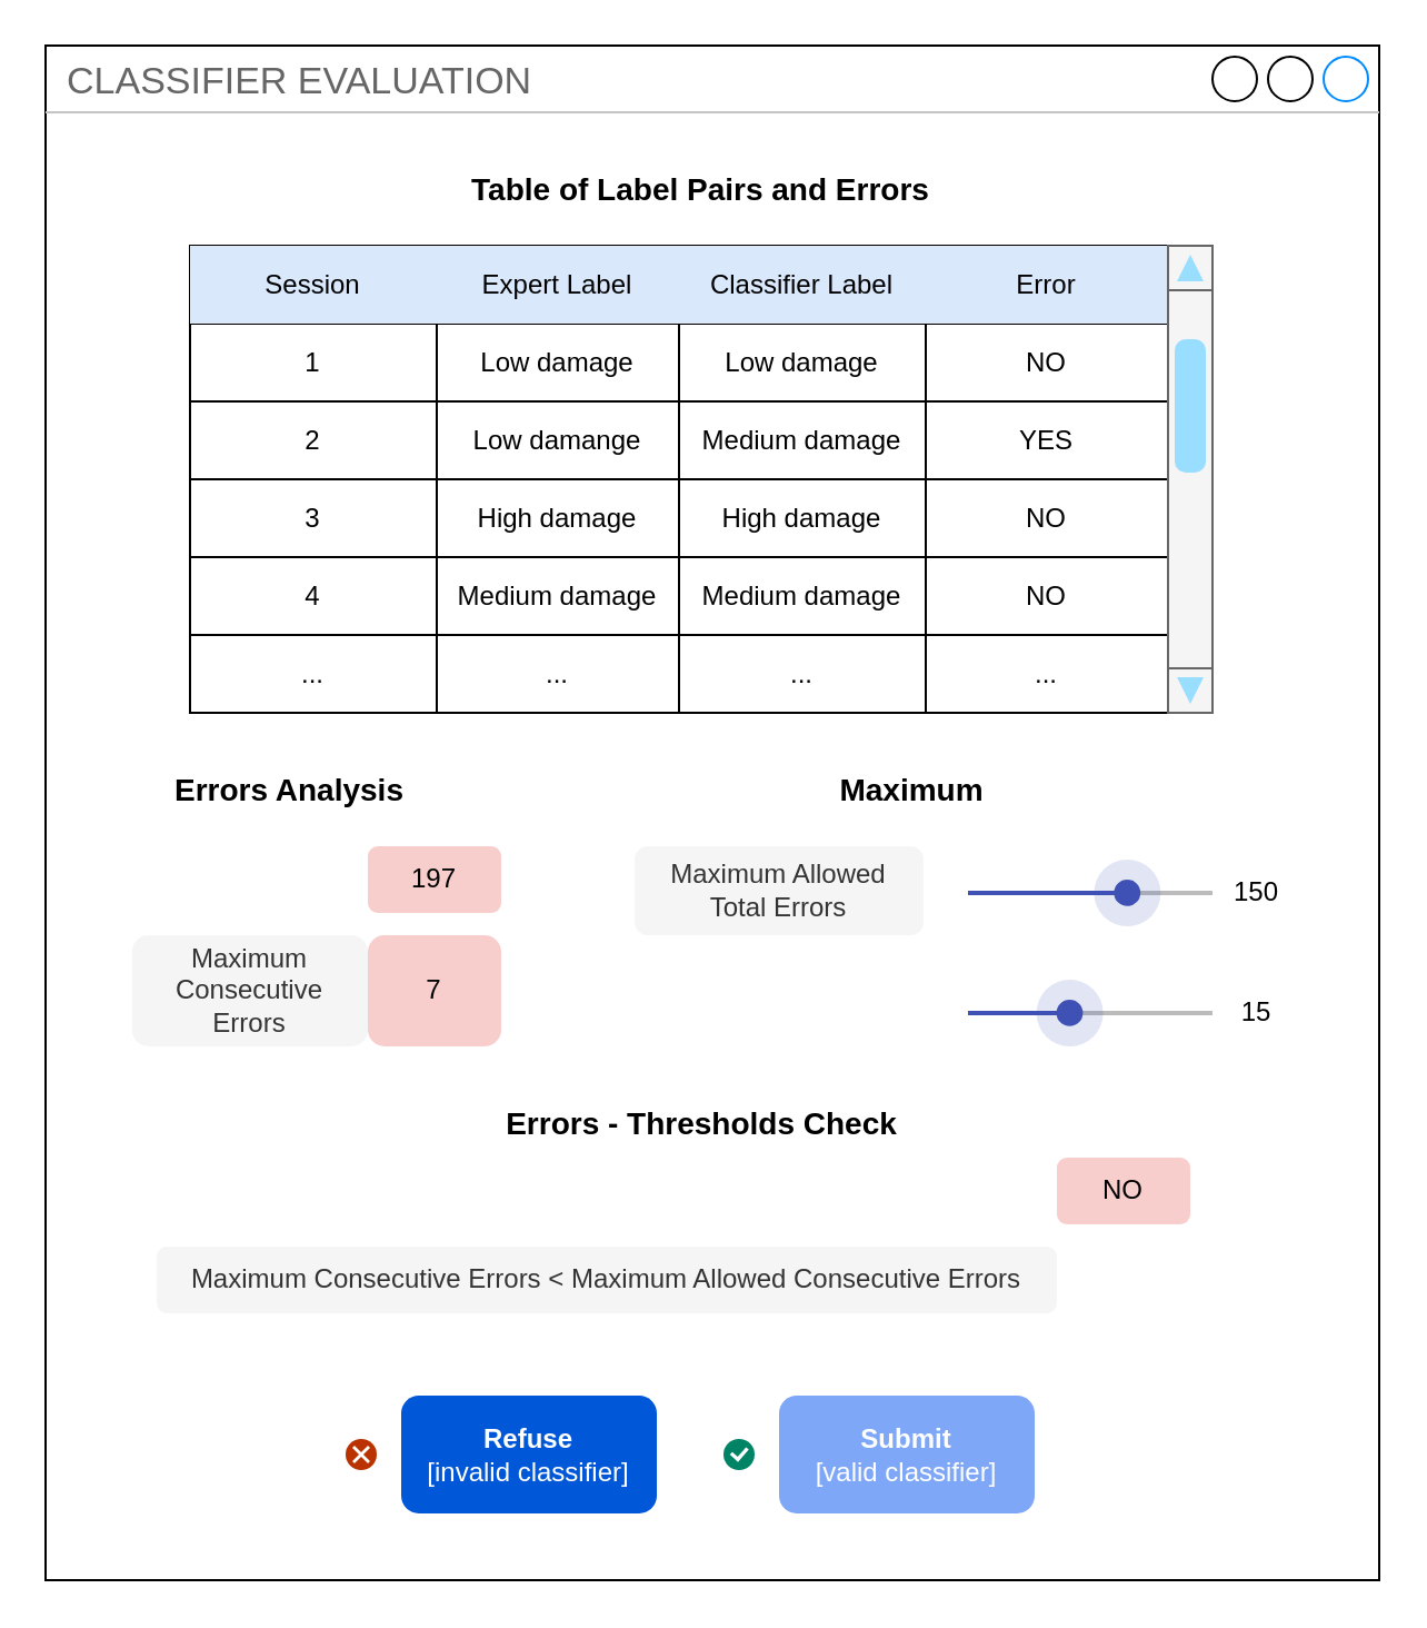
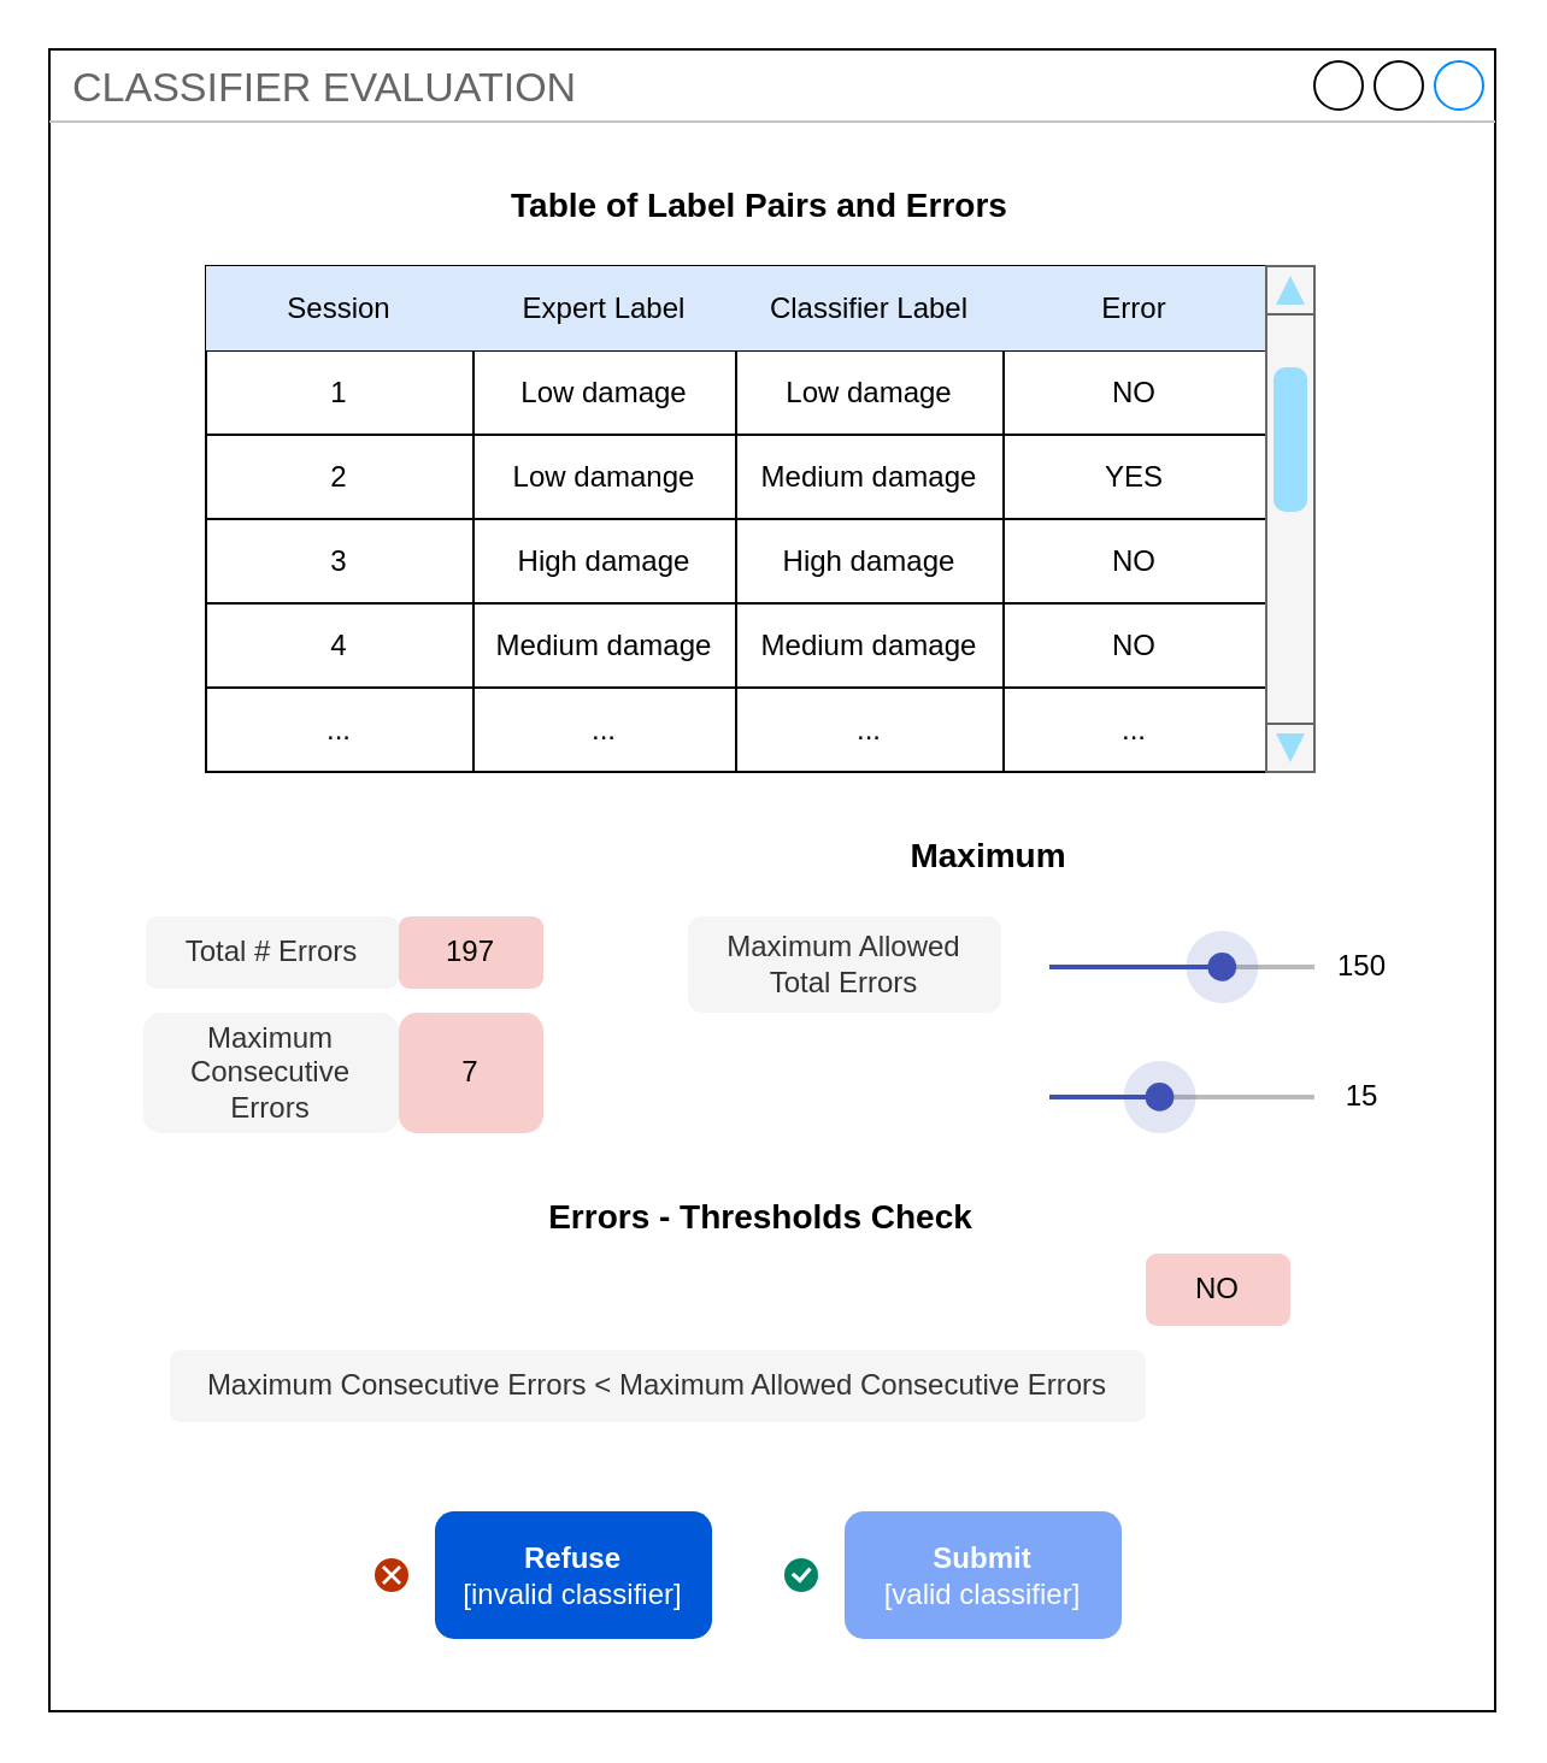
- <mxCell id="40" value="Errors Analysis" style="text;html=1;strokeColor=none;fillColor=none;align=center;verticalAlign=middle;whiteSpace=wrap;rounded=0;fontStyle=1;fontSize=14;" parent="1" vertex="1"><mxGeometry x="45" y="340" width="170" height="30" as="geometry" /></mxCell>
+ <mxCell id="43" value="Total # Errors" style="text;html=1;strokeColor=none;fillColor=#f5f5f5;align=center;verticalAlign=middle;whiteSpace=wrap;rounded=1;fontColor=#333333;" parent="1" vertex="1"><mxGeometry x="60" y="380" width="105" height="30" as="geometry" /></mxCell>
